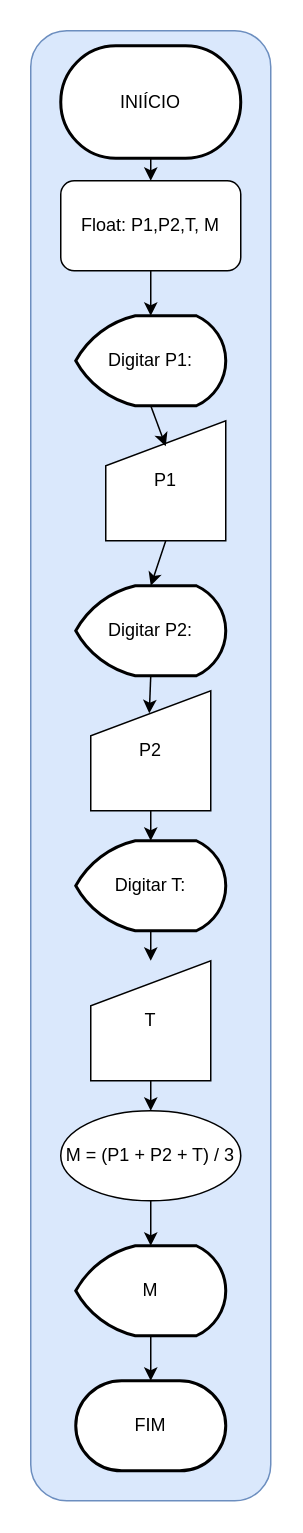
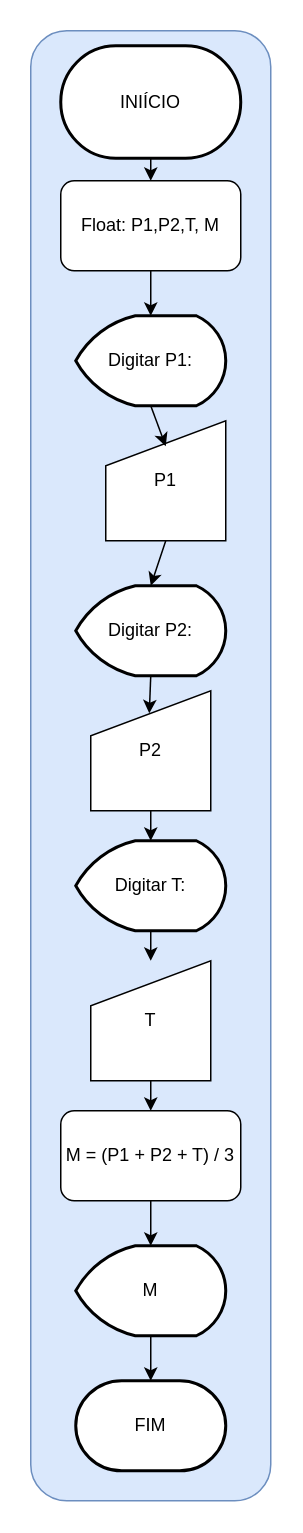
- <mxCell id="20" value="M = (P1 + P2 + T) / 3" style="ellipse;whiteSpace=wrap;html=1;" parent="1" vertex="1"><mxGeometry x="40" y="740" width="120" height="60" as="geometry" /></mxCell>
+ <mxCell id="20" value="M = (P1 + P2 + T) / 3" style="rounded=1;whiteSpace=wrap;html=1;" parent="1" vertex="1"><mxGeometry x="40" y="740" width="120" height="60" as="geometry" /></mxCell>
